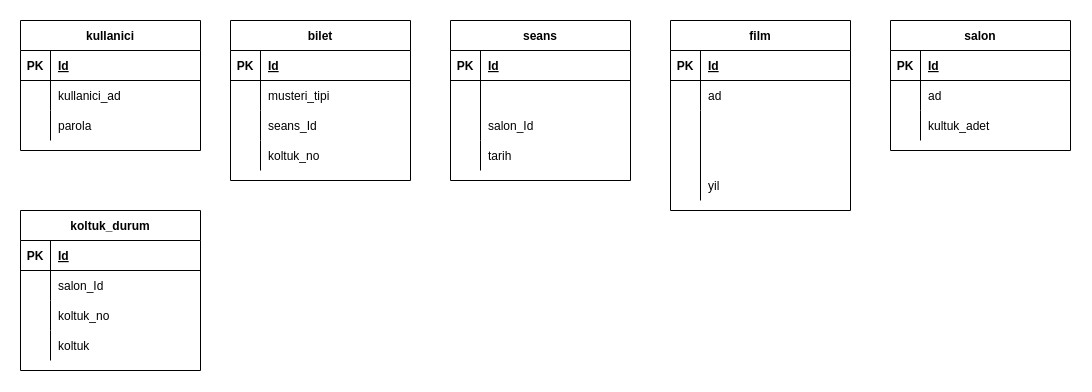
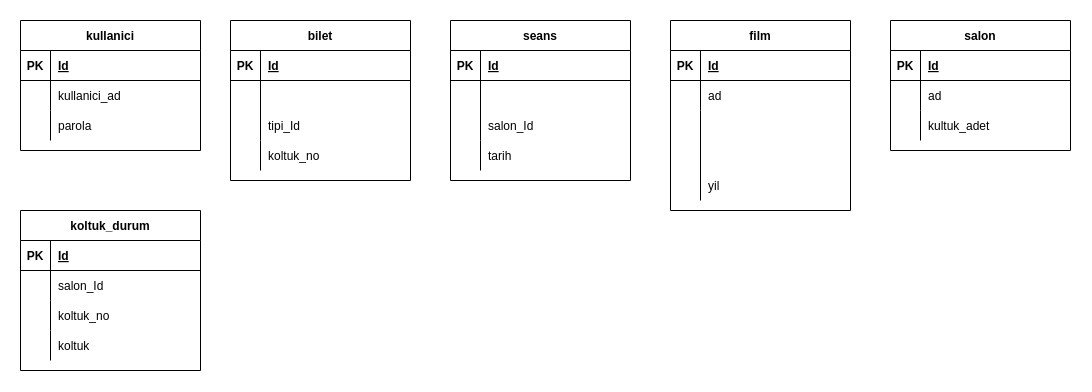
- <mxCell id="8" value="musteri_tipi" style="shape=partialRectangle;connectable=0;fillColor=none;top=0;left=0;bottom=0;right=0;align=left;spacingLeft=6;overflow=hidden;" parent="6" vertex="1"><mxGeometry x="30" width="150" height="30" as="geometry" /></mxCell>
- <mxCell id="11" value="seans_Id" style="shape=partialRectangle;connectable=0;fillColor=none;top=0;left=0;bottom=0;right=0;align=left;spacingLeft=6;overflow=hidden;" parent="9" vertex="1"><mxGeometry x="30" width="150" height="30" as="geometry" /></mxCell>
+ <mxCell id="11" value="tipi_Id" style="shape=partialRectangle;connectable=0;fillColor=none;top=0;left=0;bottom=0;right=0;align=left;spacingLeft=6;overflow=hidden;" parent="9" vertex="1"><mxGeometry x="30" width="150" height="30" as="geometry" /></mxCell>
